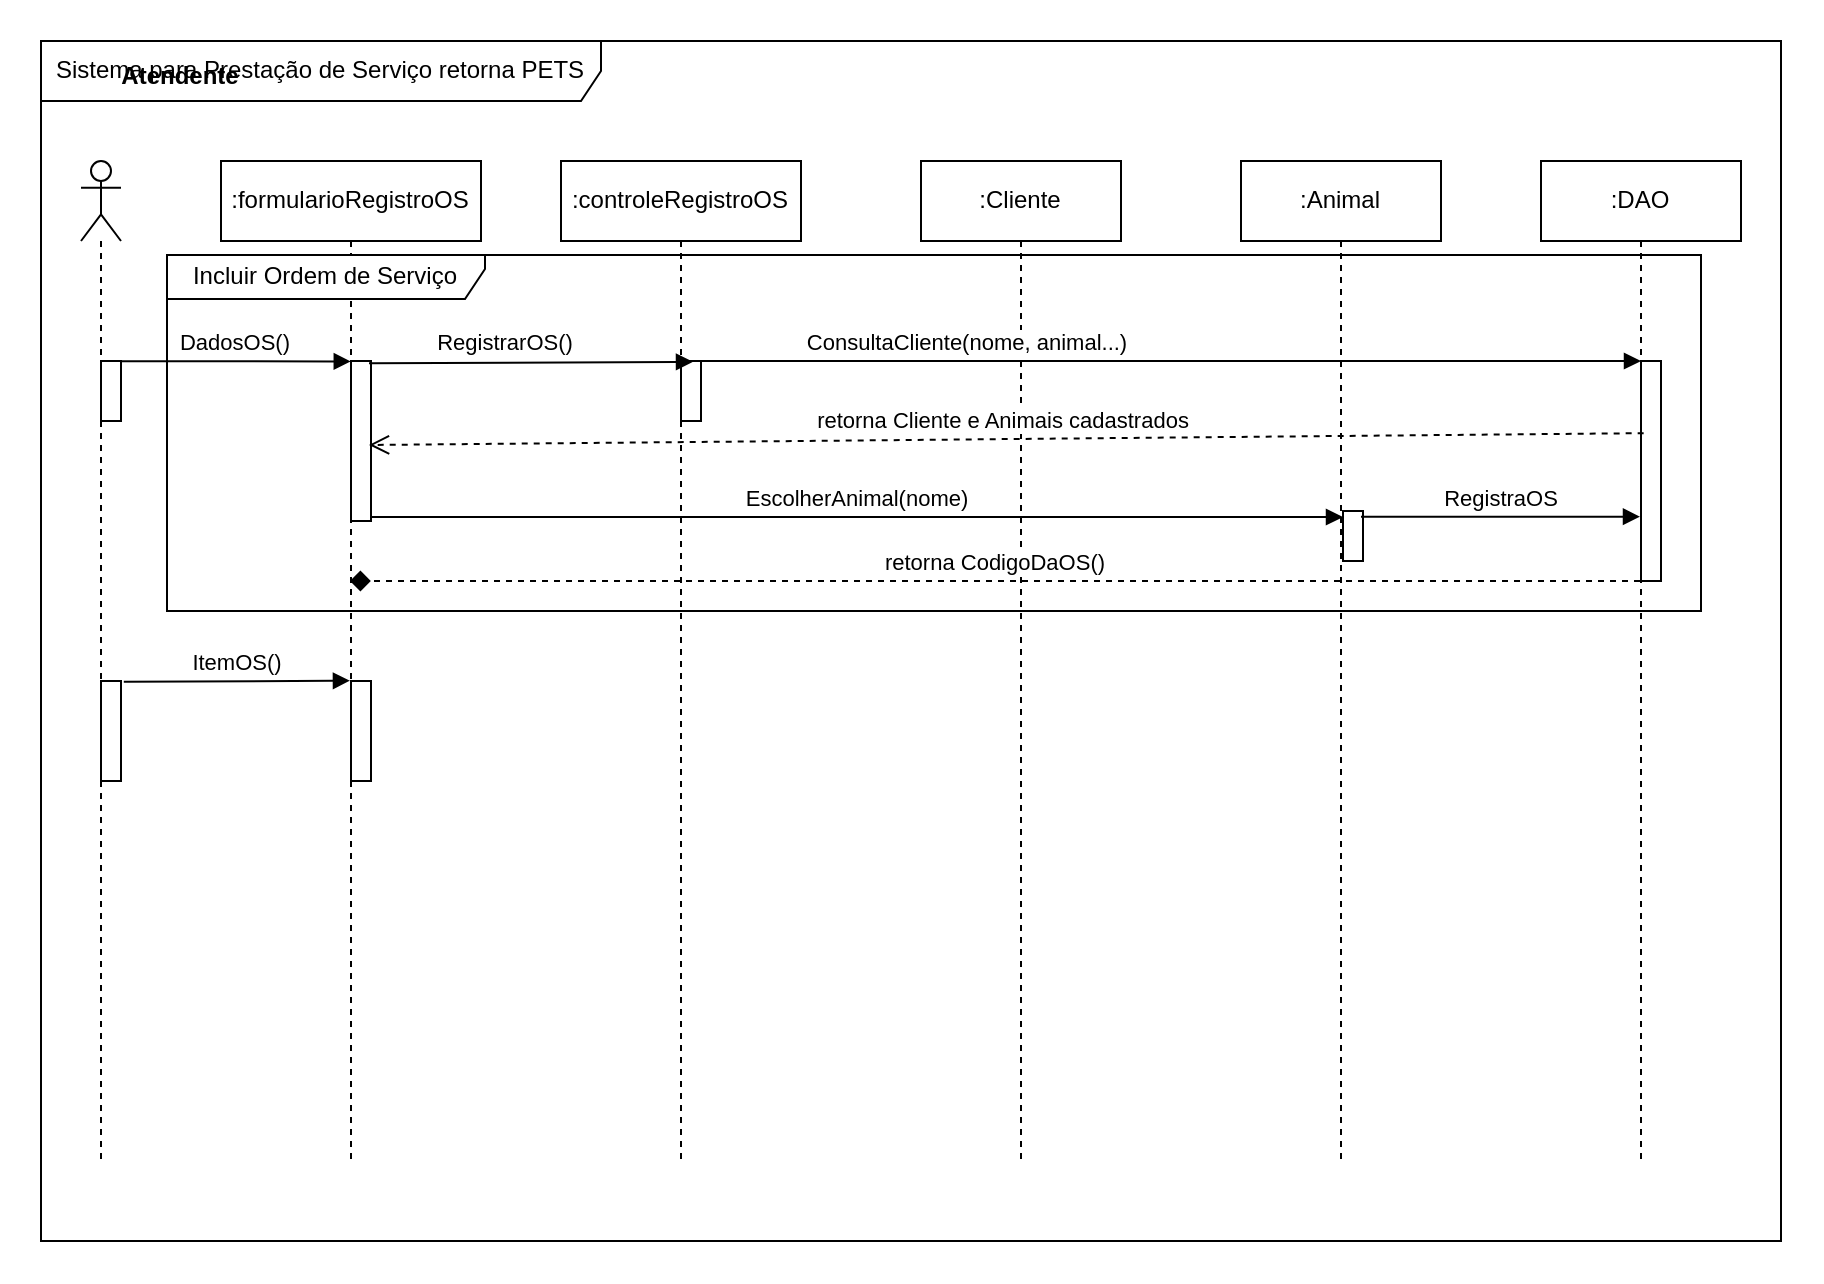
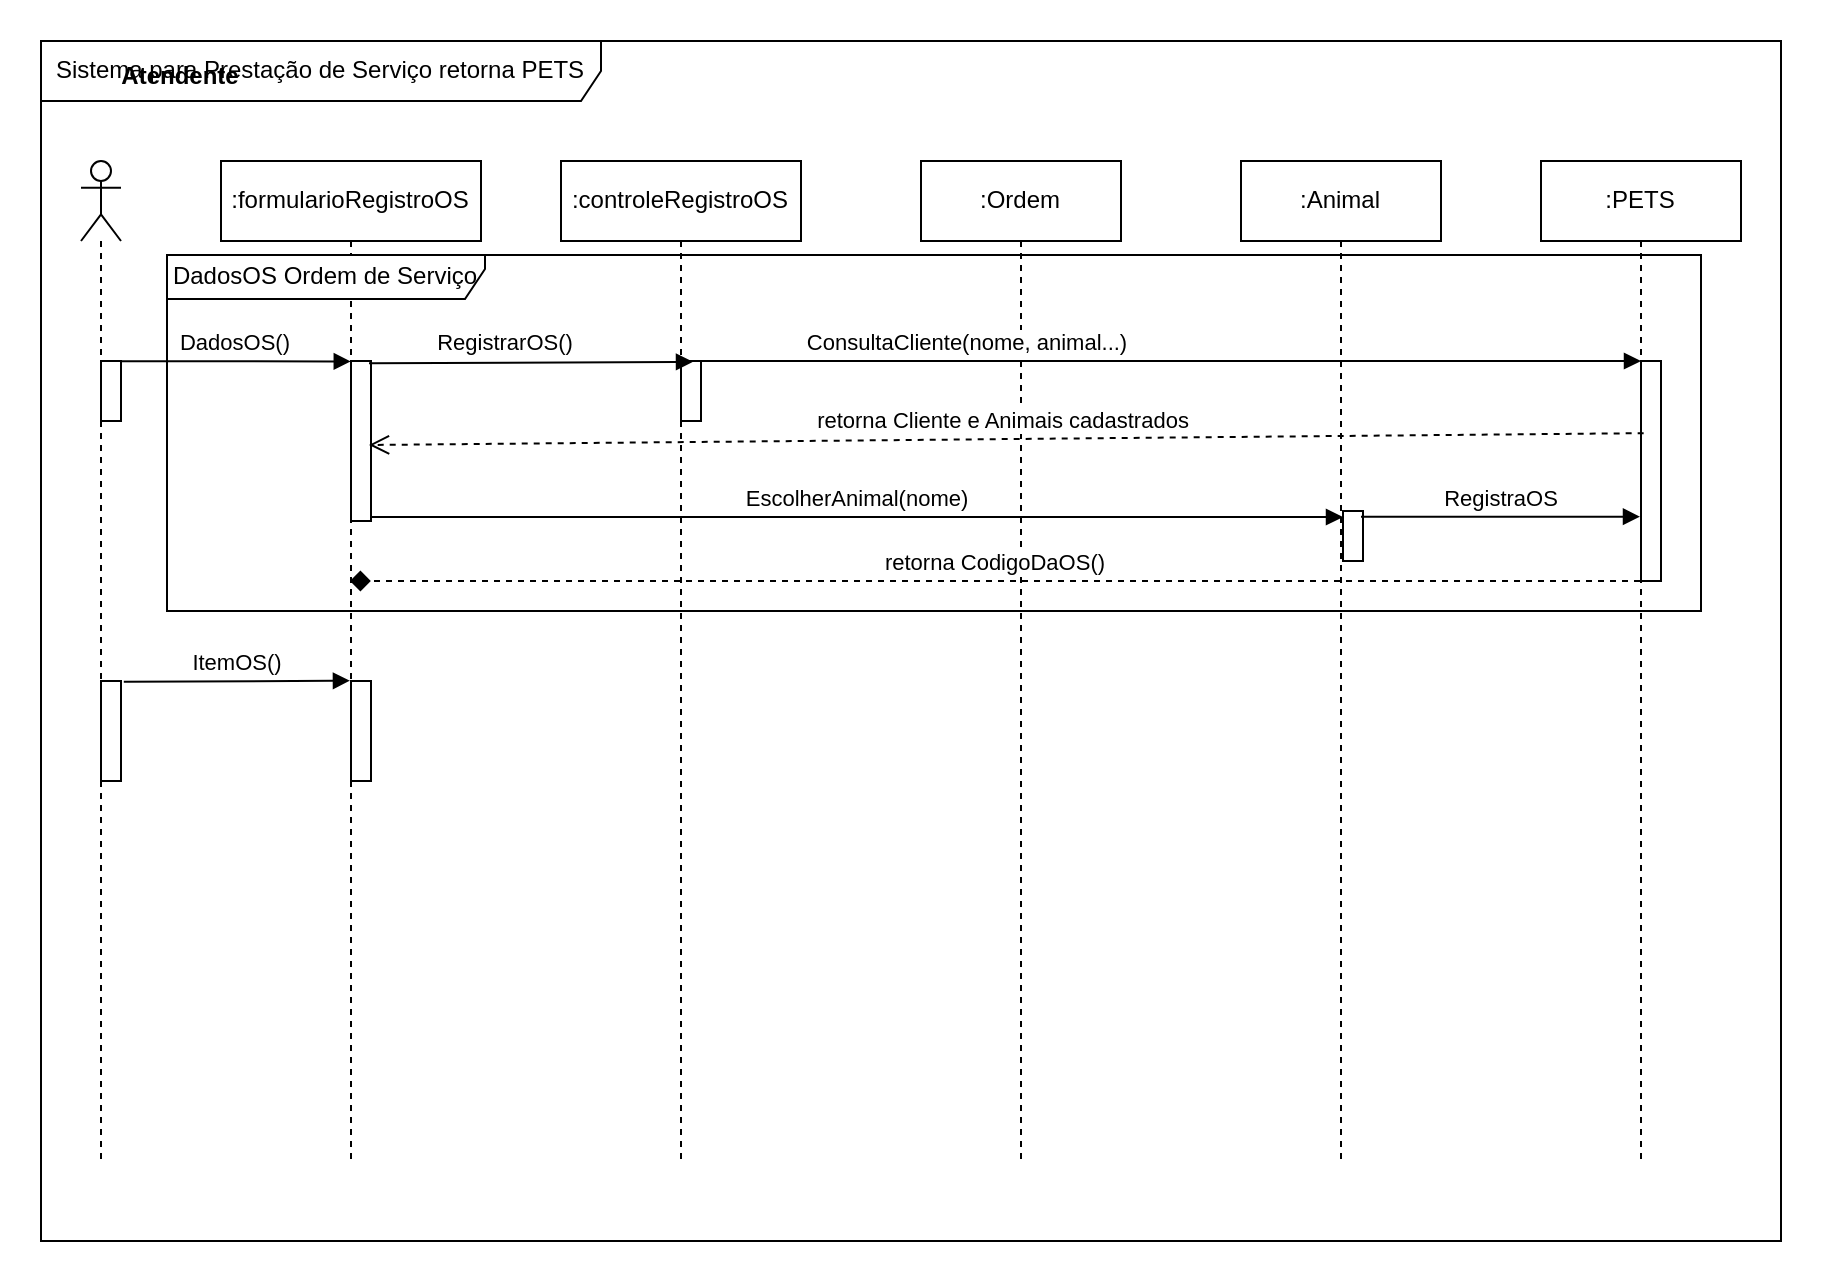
- <mxCell id="10" value=":Cliente" style="shape=umlLifeline;perimeter=lifelinePerimeter;whiteSpace=wrap;html=1;container=1;collapsible=0;recursiveResize=0;outlineConnect=0;" parent="1" vertex="1"><mxGeometry x="460" y="80" width="100" height="500" as="geometry" /></mxCell>
+ <mxCell id="10" value=":Ordem" style="shape=umlLifeline;perimeter=lifelinePerimeter;whiteSpace=wrap;html=1;container=1;collapsible=0;recursiveResize=0;outlineConnect=0;" parent="1" vertex="1"><mxGeometry x="460" y="80" width="100" height="500" as="geometry" /></mxCell>
- <mxCell id="11" value=":DAO" style="shape=umlLifeline;perimeter=lifelinePerimeter;whiteSpace=wrap;html=1;container=1;collapsible=0;recursiveResize=0;outlineConnect=0;" parent="1" vertex="1"><mxGeometry x="770" y="80" width="100" height="500" as="geometry" /></mxCell>
+ <mxCell id="11" value=":PETS" style="shape=umlLifeline;perimeter=lifelinePerimeter;whiteSpace=wrap;html=1;container=1;collapsible=0;recursiveResize=0;outlineConnect=0;" parent="1" vertex="1"><mxGeometry x="770" y="80" width="100" height="500" as="geometry" /></mxCell>
- <mxCell id="18" value="Incluir Ordem de Serviço" style="shape=umlFrame;whiteSpace=wrap;html=1;width=159;height=22;" parent="1" vertex="1"><mxGeometry x="83" y="127" width="767" height="178" as="geometry" /></mxCell>
+ <mxCell id="18" value="DadosOS Ordem de Serviço" style="shape=umlFrame;whiteSpace=wrap;html=1;width=159;height=22;" parent="1" vertex="1"><mxGeometry x="83" y="127" width="767" height="178" as="geometry" /></mxCell>
